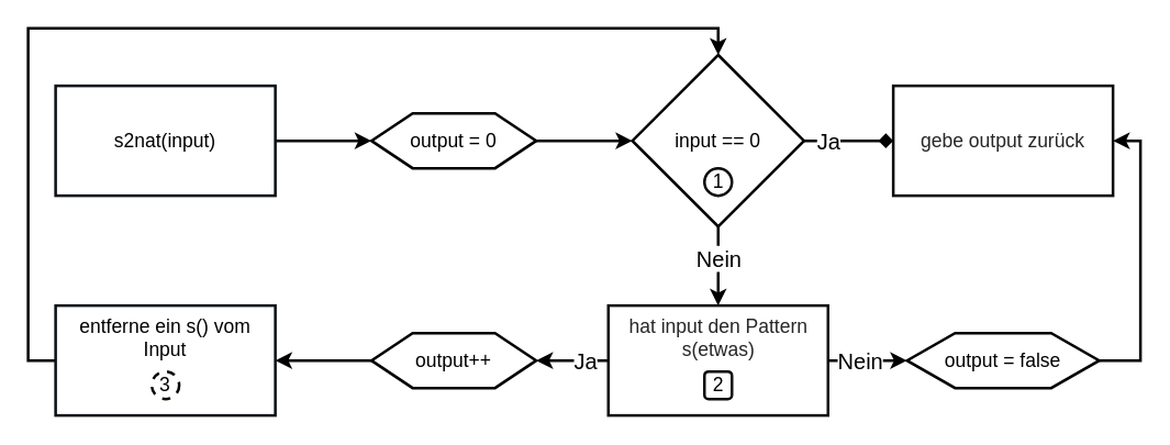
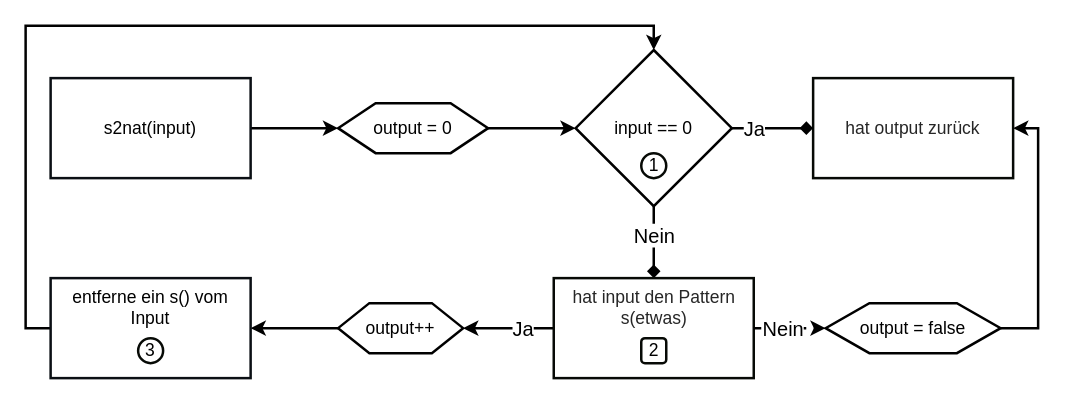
- <mxCell id="4" value="&lt;span style=&quot;font-size: 14px&quot;&gt;&lt;font color=&quot;#262626&quot;&gt;gebe output zurück&lt;/font&gt;&lt;/span&gt;" style="rounded=0;whiteSpace=wrap;html=1;strokeWidth=2;fillColor=none;strokeColor=#070A06;" parent="1" vertex="1"><mxGeometry x="650" y="62" width="160" height="80" as="geometry" /></mxCell>
+ <mxCell id="4" value="&lt;span style=&quot;font-size: 14px&quot;&gt;&lt;font color=&quot;#262626&quot;&gt;hat output zurück&lt;/font&gt;&lt;/span&gt;" style="rounded=0;whiteSpace=wrap;html=1;strokeWidth=2;fillColor=none;strokeColor=#070A06;" parent="1" vertex="1"><mxGeometry x="650" y="62" width="160" height="80" as="geometry" /></mxCell>
- <mxCell id="7" style="edgeStyle=orthogonalEdgeStyle;rounded=0;orthogonalLoop=1;jettySize=auto;html=1;strokeWidth=2;entryX=0.5;entryY=0;entryDx=0;entryDy=0;" parent="1" source="9" target="19" edge="1"><mxGeometry relative="1" as="geometry"><Array as="points"><mxPoint x="523" y="190" /><mxPoint x="523" y="190" /></Array><mxPoint x="730" y="242" as="targetPoint" /></mxGeometry></mxCell>
+ <mxCell id="7" style="edgeStyle=orthogonalEdgeStyle;rounded=0;orthogonalLoop=1;jettySize=auto;html=1;strokeWidth=2;entryX=0.5;entryY=0;entryDx=0;entryDy=0;endArrow=diamond;" parent="1" source="9" target="19" edge="1"><mxGeometry relative="1" as="geometry"><Array as="points"><mxPoint x="523" y="190" /><mxPoint x="523" y="190" /></Array><mxPoint x="730" y="242" as="targetPoint" /></mxGeometry></mxCell>
- <mxCell id="17" value="&lt;font style=&quot;font-size: 14px&quot;&gt;output++&lt;/font&gt;" style="shape=hexagon;perimeter=hexagonPerimeter2;whiteSpace=wrap;html=1;strokeWidth=2;fillColor=none;" parent="1" vertex="1"><mxGeometry x="270" y="242" width="120" height="40" as="geometry" /></mxCell>
+ <mxCell id="17" value="&lt;font style=&quot;font-size: 14px&quot;&gt;output++&lt;/font&gt;" style="shape=hexagon;perimeter=hexagonPerimeter2;whiteSpace=wrap;html=1;strokeWidth=2;fillColor=none;" parent="1" vertex="1"><mxGeometry x="270" y="242" width="100" height="40" as="geometry" /></mxCell>
- <mxCell id="21" style="edgeStyle=orthogonalEdgeStyle;rounded=0;orthogonalLoop=1;jettySize=auto;html=1;strokeWidth=2;entryX=0;entryY=0.5;entryDx=0;entryDy=0;exitX=1;exitY=0.5;exitDx=0;exitDy=0;" parent="1" source="19" target="20" edge="1"><mxGeometry relative="1" as="geometry"><mxPoint x="810" y="102" as="targetPoint" /><mxPoint x="602.5" y="262" as="sourcePoint" /><Array as="points" /></mxGeometry></mxCell>
+ <mxCell id="21" style="edgeStyle=orthogonalEdgeStyle;rounded=0;orthogonalLoop=1;jettySize=auto;html=1;strokeWidth=2;entryX=0;entryY=0.5;entryDx=0;entryDy=0;exitX=1;exitY=0.5;exitDx=0;exitDy=0;dashed=1;" parent="1" source="19" target="20" edge="1"><mxGeometry relative="1" as="geometry"><mxPoint x="810" y="102" as="targetPoint" /><mxPoint x="602.5" y="262" as="sourcePoint" /><Array as="points" /></mxGeometry></mxCell>
- <mxCell id="25" value="&lt;font style=&quot;font-size: 14px&quot;&gt;3&lt;/font&gt;" style="ellipse;whiteSpace=wrap;html=1;strokeColor=#070A06;strokeWidth=2;gradientColor=#ffffff;fillColor=none;dashed=1;" parent="1" vertex="1"><mxGeometry x="110" y="270" width="20" height="20" as="geometry" /></mxCell>
+ <mxCell id="25" value="&lt;font style=&quot;font-size: 14px&quot;&gt;3&lt;/font&gt;" style="ellipse;whiteSpace=wrap;html=1;strokeColor=#070A06;strokeWidth=2;gradientColor=#ffffff;fillColor=none;" parent="1" vertex="1"><mxGeometry x="110" y="270" width="20" height="20" as="geometry" /></mxCell>
